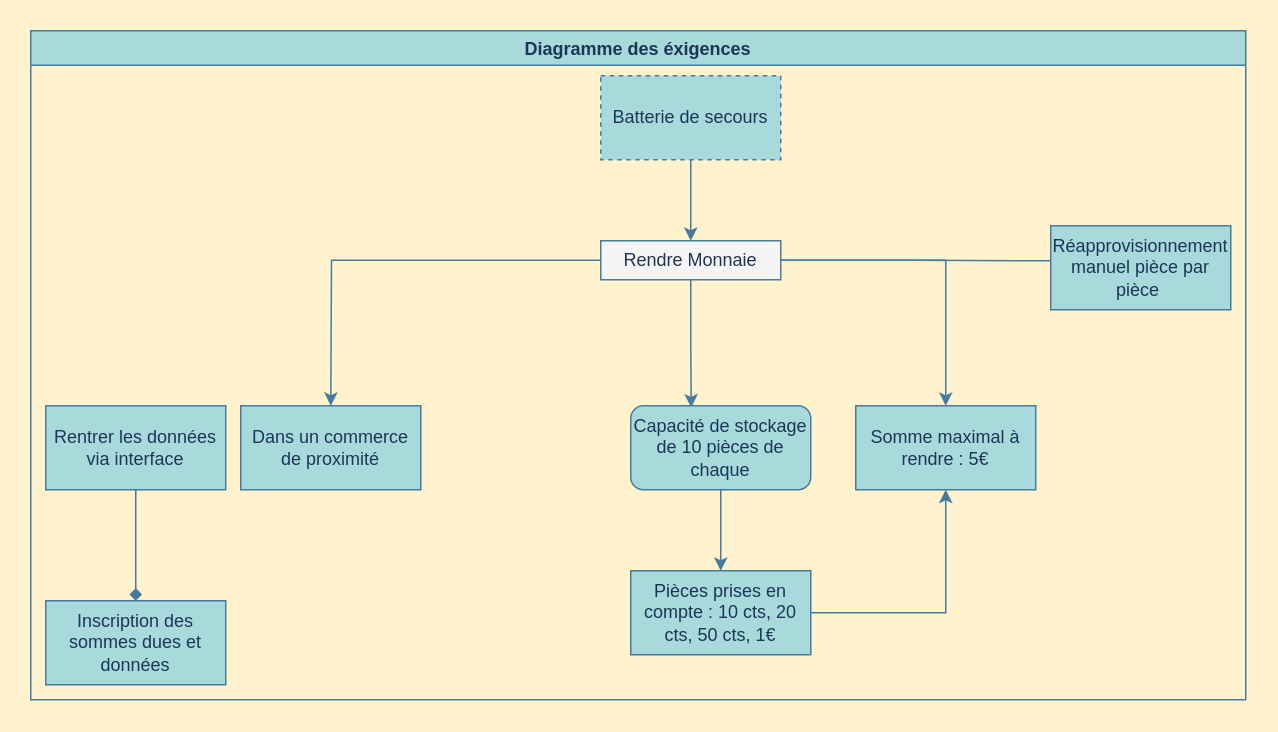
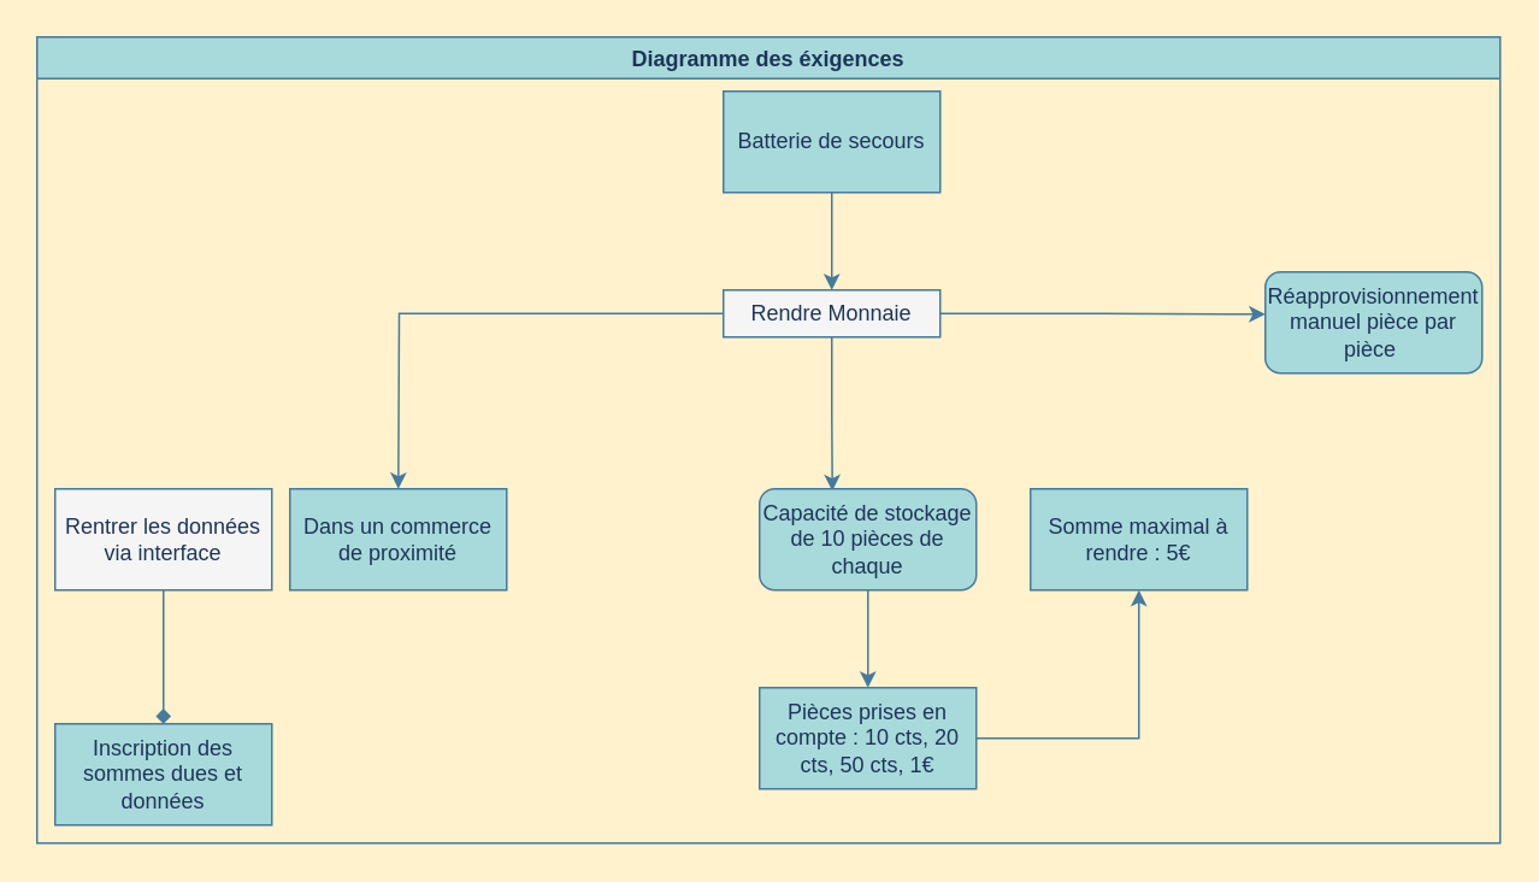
- <mxCell id="17" value="Batterie de secours" style="rounded=0;whiteSpace=wrap;html=1;fontColor=#1D3557;strokeColor=#457B9D;fillColor=#A8DADC;dashed=1;" vertex="1" parent="1"><mxGeometry x="400" y="50" width="120" height="56" as="geometry" /></mxCell>
+ <mxCell id="17" value="Batterie de secours" style="rounded=0;whiteSpace=wrap;html=1;fontColor=#1D3557;strokeColor=#457B9D;fillColor=#A8DADC;" vertex="1" parent="1"><mxGeometry x="400" y="50" width="120" height="56" as="geometry" /></mxCell>
- <mxCell id="5" style="edgeStyle=orthogonalEdgeStyle;rounded=0;orthogonalLoop=1;jettySize=auto;html=1;entryX=0;entryY=0.417;entryDx=0;entryDy=0;entryPerimeter=0;fontColor=#1D3557;strokeColor=#457B9D;fillColor=#A8DADC;labelBackgroundColor=#F1FAEE;endArrow=none;" edge="1" parent="1" source="6" target="15"><mxGeometry relative="1" as="geometry" /></mxCell>
+ <mxCell id="5" style="edgeStyle=orthogonalEdgeStyle;rounded=0;orthogonalLoop=1;jettySize=auto;html=1;entryX=0;entryY=0.417;entryDx=0;entryDy=0;entryPerimeter=0;fontColor=#1D3557;strokeColor=#457B9D;fillColor=#A8DADC;labelBackgroundColor=#F1FAEE;" edge="1" parent="1" source="6" target="15"><mxGeometry relative="1" as="geometry" /></mxCell>
- <mxCell id="15" value="Réapprovisionnement manuel pièce par pièce&amp;nbsp;" style="rounded=0;whiteSpace=wrap;html=1;fontColor=#1D3557;strokeColor=#457B9D;fillColor=#A8DADC;" vertex="1" parent="1"><mxGeometry x="700" y="150" width="120" height="56" as="geometry" /></mxCell>
+ <mxCell id="15" value="Réapprovisionnement manuel pièce par pièce&amp;nbsp;" style="whiteSpace=wrap;html=1;fontColor=#1D3557;strokeColor=#457B9D;fillColor=#A8DADC;rounded=1;" vertex="1" parent="1"><mxGeometry x="700" y="150" width="120" height="56" as="geometry" /></mxCell>
- <mxCell id="4" style="edgeStyle=orthogonalEdgeStyle;rounded=0;orthogonalLoop=1;jettySize=auto;html=1;fontColor=#1D3557;strokeColor=#457B9D;fillColor=#A8DADC;labelBackgroundColor=#F1FAEE;" edge="1" parent="1" source="6" target="14"><mxGeometry relative="1" as="geometry" /></mxCell>
- <mxCell id="8" value="Rentrer les données via interface" style="rounded=0;whiteSpace=wrap;html=1;fontColor=#1D3557;strokeColor=#457B9D;fillColor=#A8DADC;" vertex="1" parent="1"><mxGeometry x="30" y="270" width="120" height="56" as="geometry" /></mxCell>
+ <mxCell id="8" value="Rentrer les données via interface" style="rounded=0;whiteSpace=wrap;html=1;fontColor=#1D3557;strokeColor=#457B9D;fillColor=#f5f5f5;" vertex="1" parent="1"><mxGeometry x="30" y="270" width="120" height="56" as="geometry" /></mxCell>
